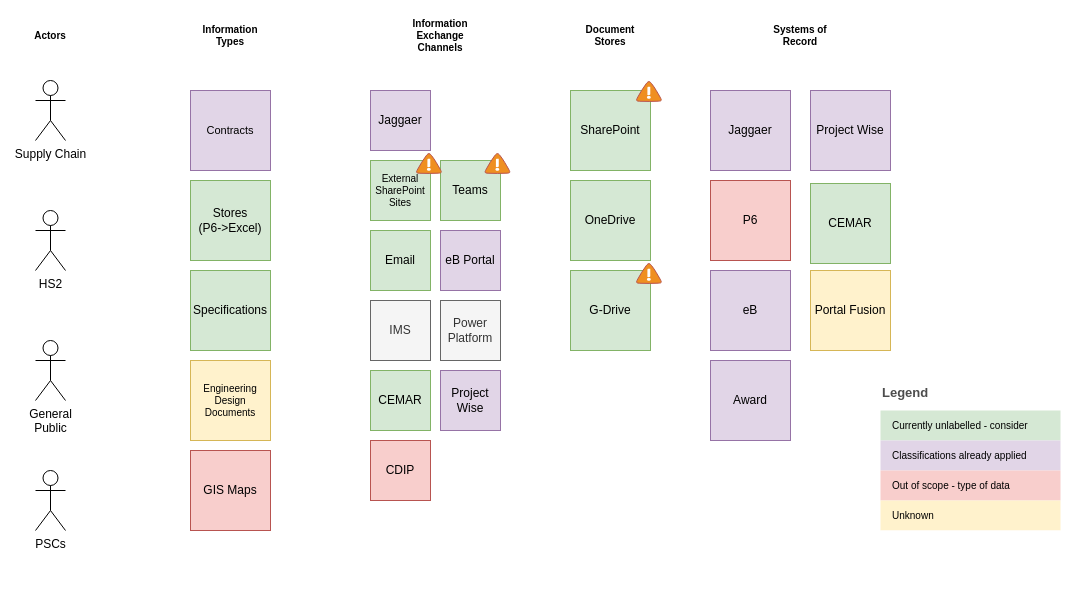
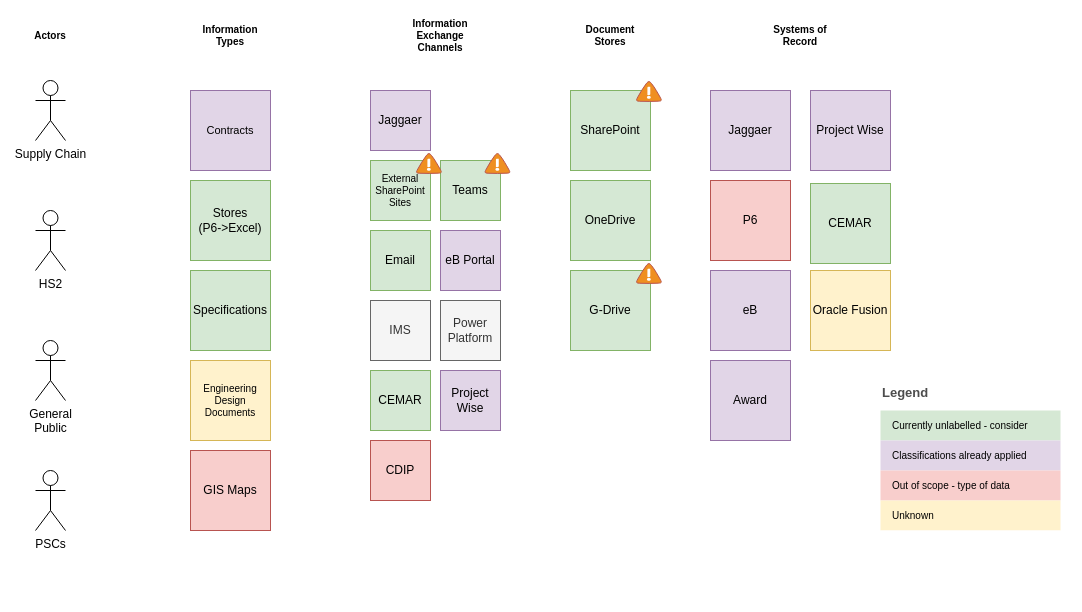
- <mxCell id="34" value="Portal Fusion" style="whiteSpace=wrap;html=1;aspect=fixed;fillColor=#fff2cc;strokeColor=#d6b656;" parent="1" vertex="1"><mxGeometry x="810" y="270" width="80" height="80" as="geometry" /></mxCell>
+ <mxCell id="34" value="Oracle Fusion" style="whiteSpace=wrap;html=1;aspect=fixed;fillColor=#fff2cc;strokeColor=#d6b656;" parent="1" vertex="1"><mxGeometry x="810" y="270" width="80" height="80" as="geometry" /></mxCell>
